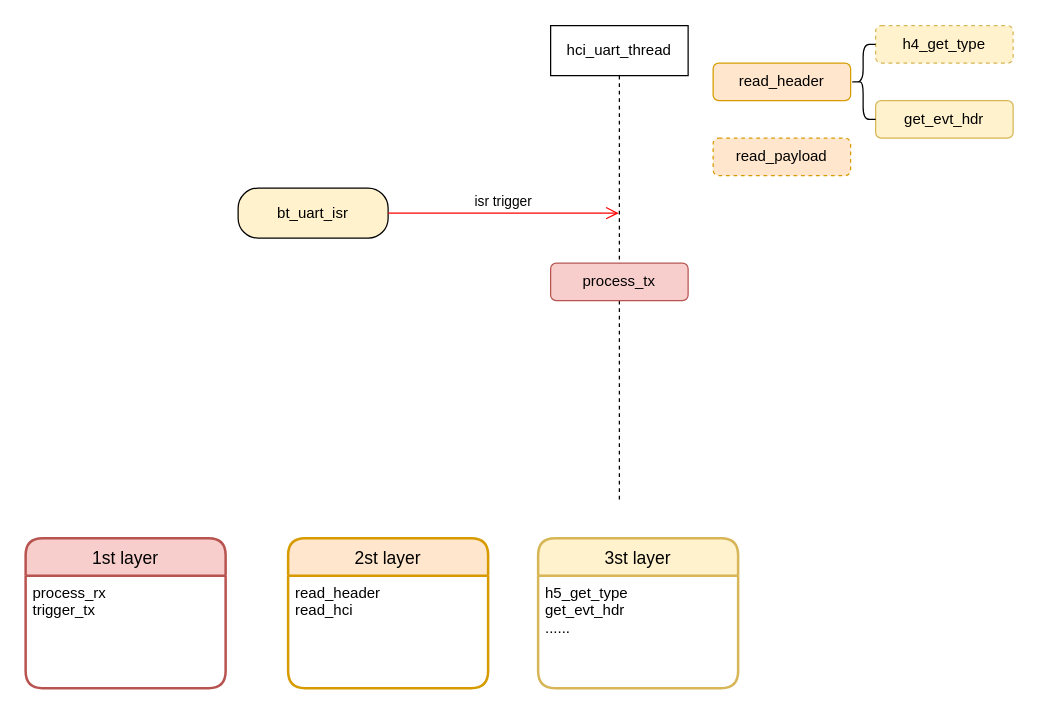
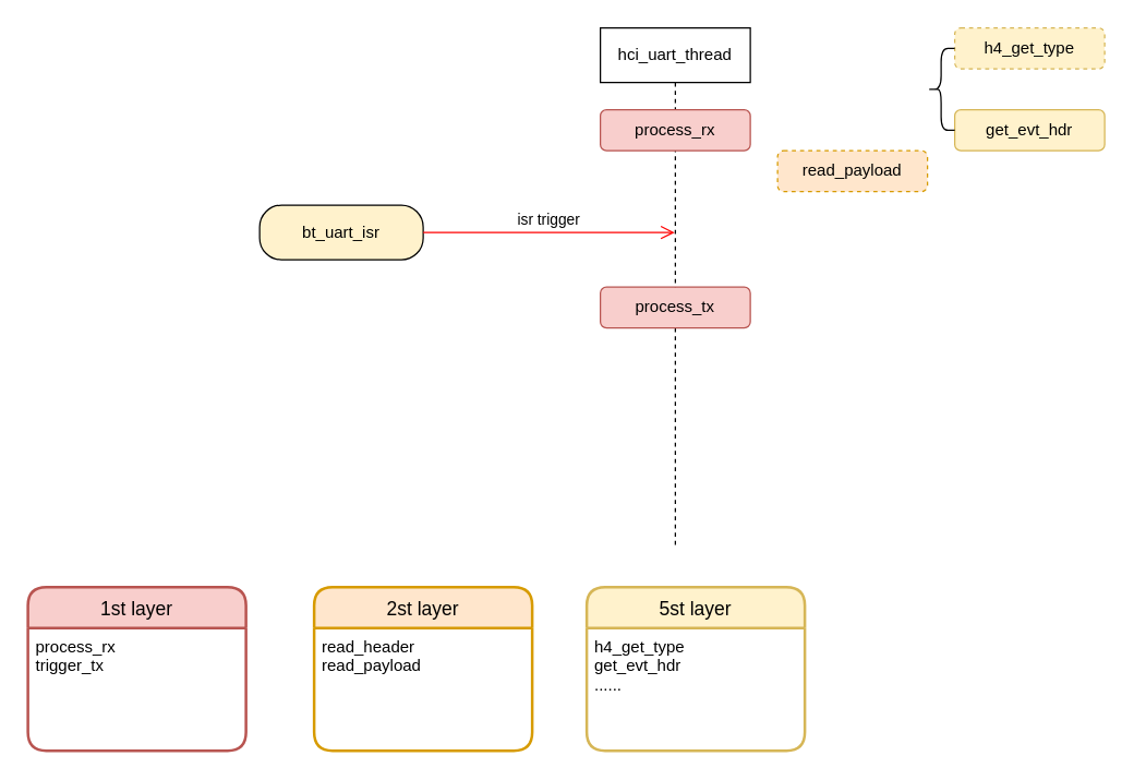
- <mxCell id="13" value="&lt;span style=&quot;text-align: left;&quot;&gt;read_header&lt;/span&gt;" style="rounded=1;whiteSpace=wrap;html=1;fillColor=#ffe6cc;strokeColor=#d79b00;" vertex="1" parent="1"><mxGeometry x="570" y="50" width="110" height="30" as="geometry" /></mxCell>
+ <mxCell id="3" value="process_rx" style="rounded=1;whiteSpace=wrap;html=1;fillColor=#f8cecc;strokeColor=#b85450;" vertex="1" parent="2"><mxGeometry y="60" width="110" height="30" as="geometry" /></mxCell>
- <mxCell id="9" value="3st layer" style="swimlane;childLayout=stackLayout;horizontal=1;startSize=30;horizontalStack=0;rounded=1;fontSize=14;fontStyle=0;strokeWidth=2;resizeParent=0;resizeLast=1;shadow=0;dashed=0;align=center;fillColor=#fff2cc;strokeColor=#d6b656;" vertex="1" parent="1"><mxGeometry x="430" y="430" width="160" height="120" as="geometry" /></mxCell>
+ <mxCell id="9" value="5st layer" style="swimlane;childLayout=stackLayout;horizontal=1;startSize=30;horizontalStack=0;rounded=1;fontSize=14;fontStyle=0;strokeWidth=2;resizeParent=0;resizeLast=1;shadow=0;dashed=0;align=center;fillColor=#fff2cc;strokeColor=#d6b656;" vertex="1" parent="1"><mxGeometry x="430" y="430" width="160" height="120" as="geometry" /></mxCell>
- <mxCell id="12" value="read_header&#10;read_hci&#10;" style="align=left;strokeColor=none;fillColor=none;spacingLeft=4;fontSize=12;verticalAlign=top;resizable=0;rotatable=0;part=1;" vertex="1" parent="11"><mxGeometry y="30" width="160" height="90" as="geometry" /></mxCell>
+ <mxCell id="12" value="read_header&#10;read_payload&#10;" style="align=left;strokeColor=none;fillColor=none;spacingLeft=4;fontSize=12;verticalAlign=top;resizable=0;rotatable=0;part=1;" vertex="1" parent="11"><mxGeometry y="30" width="160" height="90" as="geometry" /></mxCell>
- <mxCell id="10" value="h5_get_type&#10;get_evt_hdr&#10;......" style="align=left;strokeColor=none;fillColor=none;spacingLeft=4;fontSize=12;verticalAlign=top;resizable=0;rotatable=0;part=1;" vertex="1" parent="9"><mxGeometry y="30" width="160" height="90" as="geometry" /></mxCell>
+ <mxCell id="10" value="h4_get_type&#10;get_evt_hdr&#10;......" style="align=left;strokeColor=none;fillColor=none;spacingLeft=4;fontSize=12;verticalAlign=top;resizable=0;rotatable=0;part=1;" vertex="1" parent="9"><mxGeometry y="30" width="160" height="90" as="geometry" /></mxCell>
